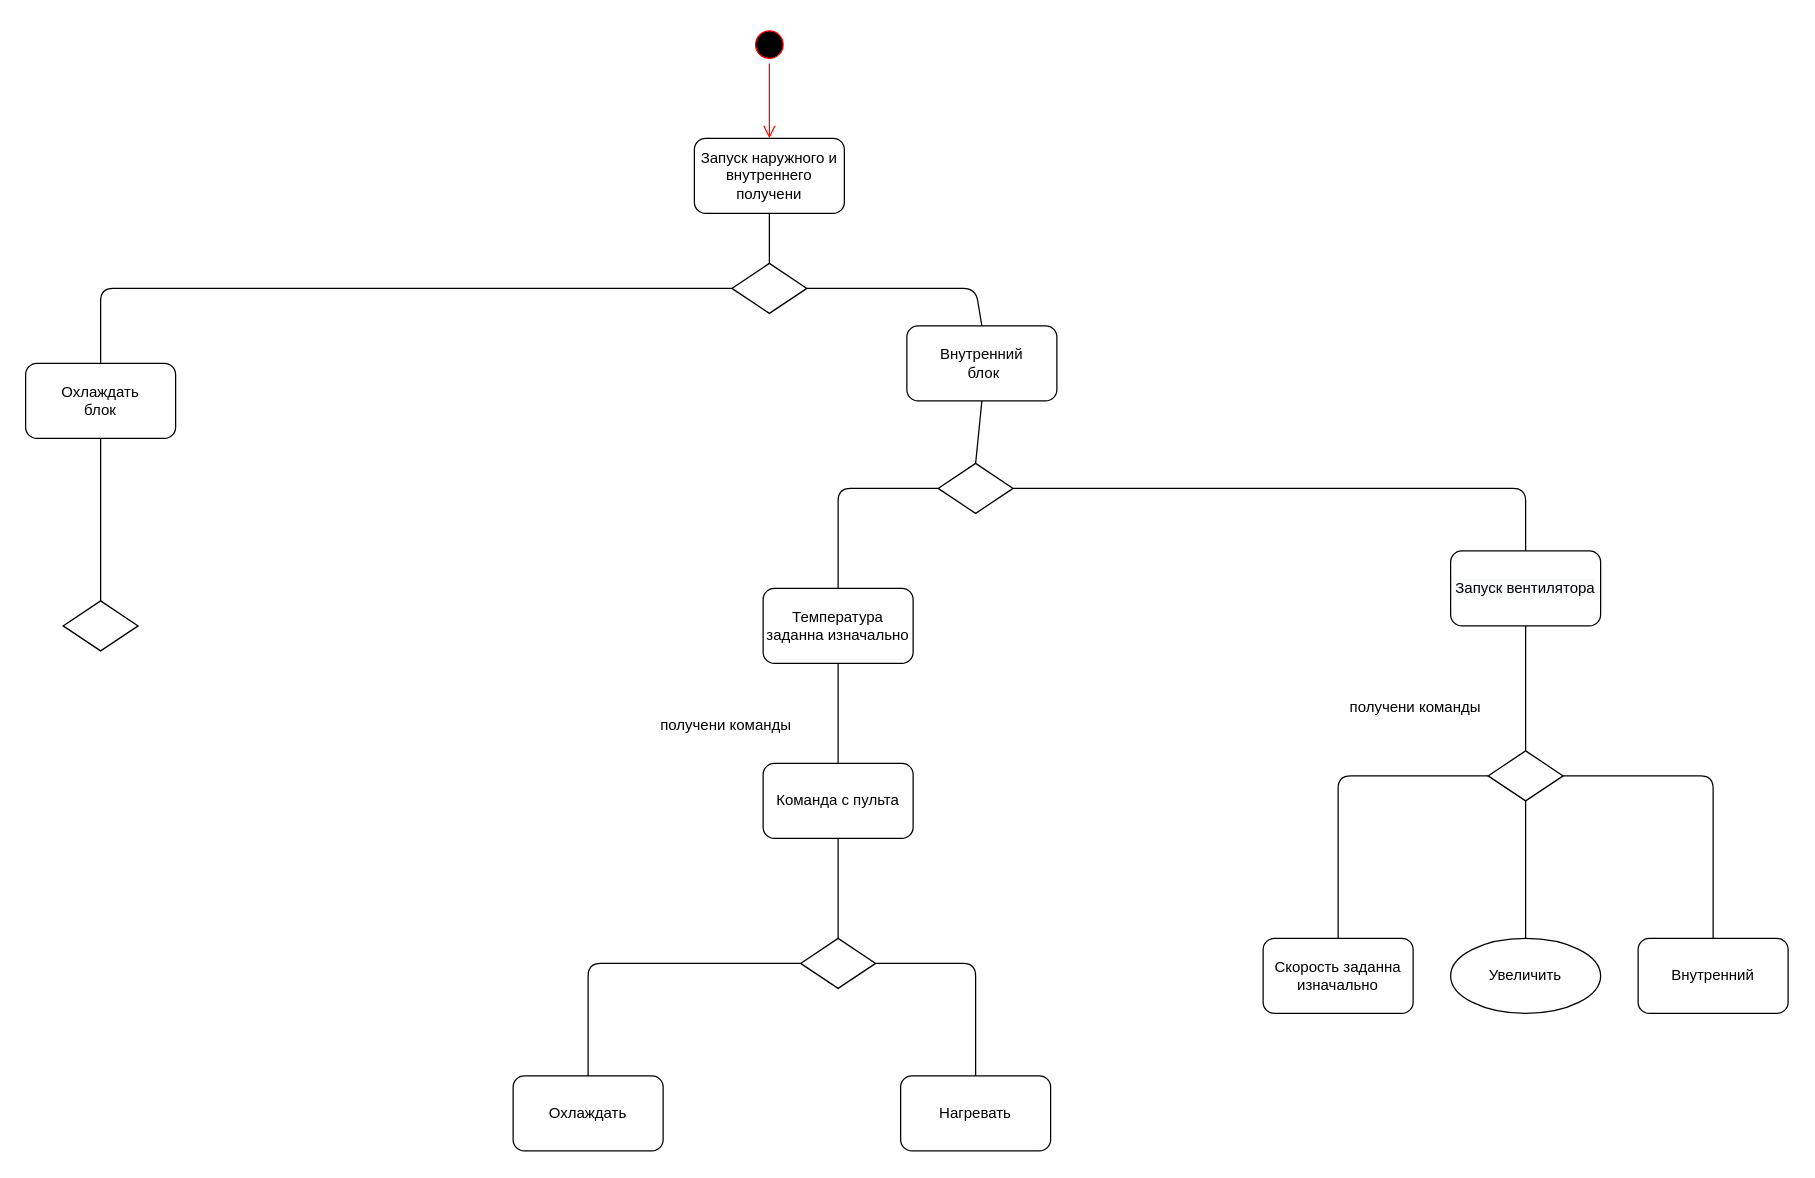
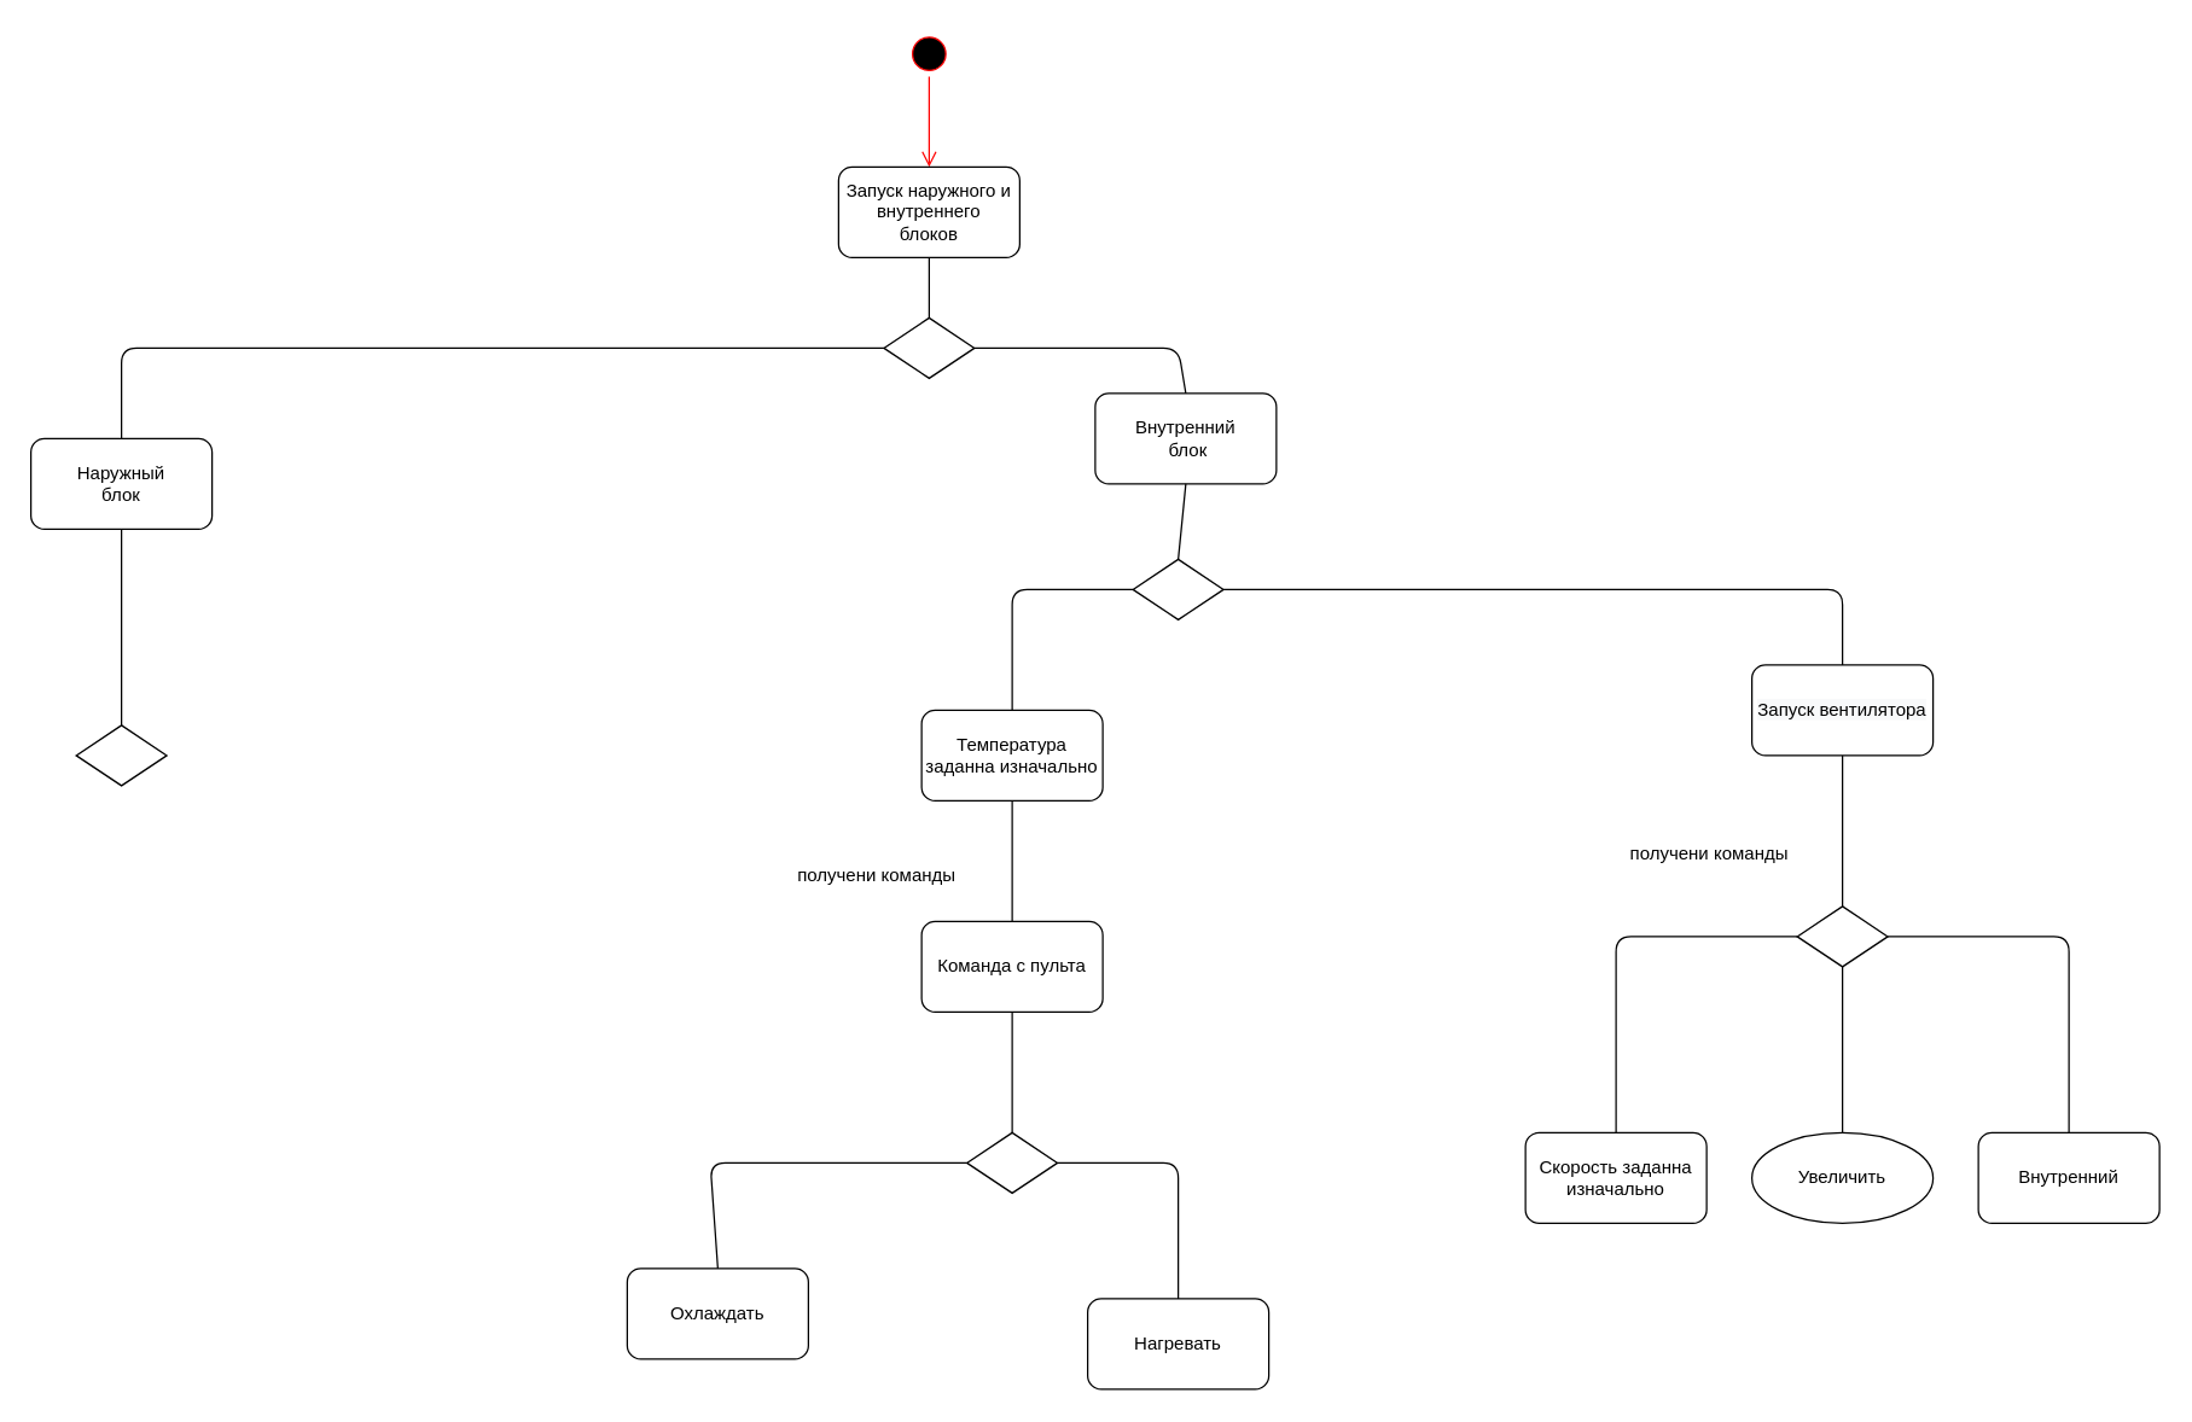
- <mxCell id="4" value="&lt;font style=&quot;vertical-align: inherit&quot;&gt;&lt;font style=&quot;vertical-align: inherit&quot;&gt;Запуск наружного и внутреннего&lt;br&gt;получени&lt;br&gt;&lt;/font&gt;&lt;/font&gt;" style="rounded=1;whiteSpace=wrap;html=1;" vertex="1" parent="1"><mxGeometry x="555" y="110" width="120" height="60" as="geometry" /></mxCell>
+ <mxCell id="4" value="&lt;font style=&quot;vertical-align: inherit&quot;&gt;&lt;font style=&quot;vertical-align: inherit&quot;&gt;Запуск наружного и внутреннего&lt;br&gt;блоков&lt;br&gt;&lt;/font&gt;&lt;/font&gt;" style="rounded=1;whiteSpace=wrap;html=1;" vertex="1" parent="1"><mxGeometry x="555" y="110" width="120" height="60" as="geometry" /></mxCell>
- <mxCell id="5" value="&lt;font style=&quot;vertical-align: inherit&quot;&gt;&lt;font style=&quot;vertical-align: inherit&quot;&gt;Охлаждать&lt;br&gt;блок&lt;br&gt;&lt;/font&gt;&lt;/font&gt;" style="rounded=1;whiteSpace=wrap;html=1;" vertex="1" parent="1"><mxGeometry x="20" y="290" width="120" height="60" as="geometry" /></mxCell>
+ <mxCell id="5" value="&lt;font style=&quot;vertical-align: inherit&quot;&gt;&lt;font style=&quot;vertical-align: inherit&quot;&gt;Наружный&lt;br&gt;блок&lt;br&gt;&lt;/font&gt;&lt;/font&gt;" style="rounded=1;whiteSpace=wrap;html=1;" vertex="1" parent="1"><mxGeometry x="20" y="290" width="120" height="60" as="geometry" /></mxCell>
- <mxCell id="19" value="&lt;font style=&quot;vertical-align: inherit&quot;&gt;&lt;font style=&quot;vertical-align: inherit&quot;&gt;&lt;font style=&quot;vertical-align: inherit&quot;&gt;&lt;font style=&quot;vertical-align: inherit&quot;&gt;Охлаждать&lt;/font&gt;&lt;/font&gt;&lt;/font&gt;&lt;/font&gt;" style="rounded=1;whiteSpace=wrap;html=1;" vertex="1" parent="1"><mxGeometry x="410" y="860" width="120" height="60" as="geometry" /></mxCell>
+ <mxCell id="19" value="&lt;font style=&quot;vertical-align: inherit&quot;&gt;&lt;font style=&quot;vertical-align: inherit&quot;&gt;&lt;font style=&quot;vertical-align: inherit&quot;&gt;&lt;font style=&quot;vertical-align: inherit&quot;&gt;Охлаждать&lt;/font&gt;&lt;/font&gt;&lt;/font&gt;&lt;/font&gt;" style="rounded=1;whiteSpace=wrap;html=1;" vertex="1" parent="1"><mxGeometry x="415" y="840" width="120" height="60" as="geometry" /></mxCell>
